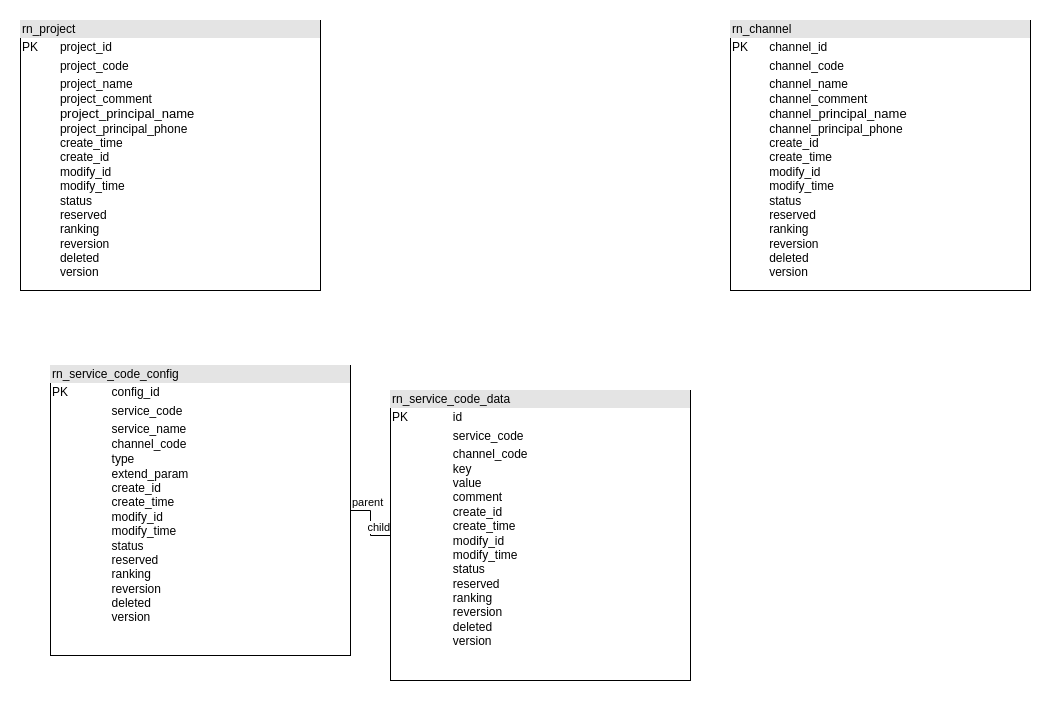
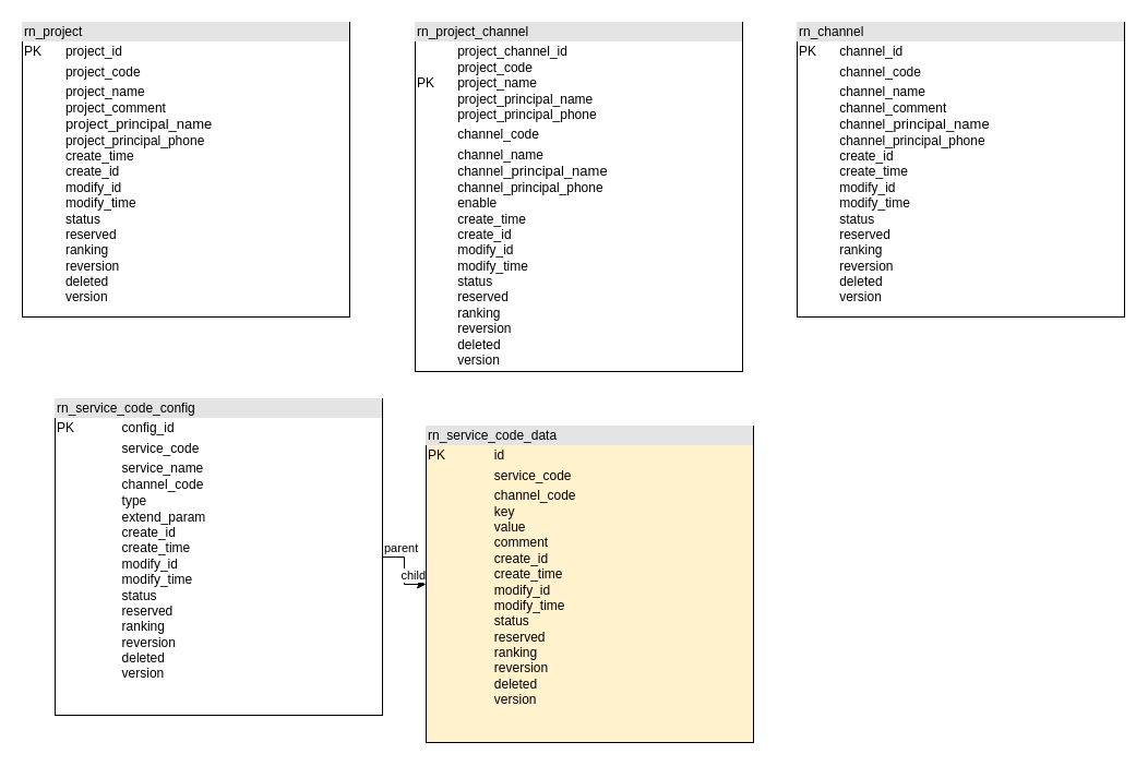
+ <mxCell id="4" value="&lt;div style=&quot;box-sizing:border-box;width:100%;background:#e4e4e4;padding:2px;&quot;&gt;rn_project_channel&lt;br&gt;&lt;/div&gt;&lt;table style=&quot;width:100%;font-size:1em;&quot; cellpadding=&quot;2&quot; cellspacing=&quot;0&quot;&gt;&lt;tbody&gt;&lt;tr&gt;&lt;td&gt;PK&lt;/td&gt;&lt;td&gt;project_channel_id&lt;br&gt;project_code&lt;br&gt;project_name&lt;br&gt;project_principal_name&lt;br&gt;project_principal_phone&lt;br&gt;&lt;/td&gt;&lt;/tr&gt;&lt;tr&gt;&lt;td&gt;&lt;br&gt;&lt;/td&gt;&lt;td&gt;channel_code&lt;/td&gt;&lt;/tr&gt;&lt;tr&gt;&lt;td&gt;&lt;/td&gt;&lt;td&gt;channel_name&lt;br&gt;channel&lt;span style=&quot;font-family: Arial, sans-serif; font-size: 13px; background-color: rgb(255, 255, 255);&quot;&gt;_principal_name&lt;br&gt;&lt;/span&gt;channel_principal_phone&lt;br&gt;enable&lt;br&gt;create_time&lt;br&gt;create_id&lt;br&gt;modify_id&lt;br&gt;modify_time&lt;br&gt;status&lt;br&gt;reserved&lt;br&gt;ranking&lt;br&gt;reversion&lt;br&gt;deleted&lt;br&gt;version&lt;br&gt;&lt;br&gt;&lt;/td&gt;&lt;/tr&gt;&lt;/tbody&gt;&lt;/table&gt;" style="verticalAlign=top;align=left;overflow=fill;html=1;" parent="1" vertex="1"><mxGeometry x="380" y="20" width="300" height="320" as="geometry" /></mxCell>
- <mxCell id="7" value="" style="endArrow=none;html=1;edgeStyle=orthogonalEdgeStyle;rounded=0;fontColor=#000000;exitX=1;exitY=0.5;exitDx=0;exitDy=0;entryX=0;entryY=0.5;entryDx=0;entryDy=0;" edge="1" parent="1" source="5" target="6"><mxGeometry relative="1" as="geometry"><mxPoint x="300" y="520" as="sourcePoint" /><mxPoint x="460" y="520" as="targetPoint" /></mxGeometry></mxCell>
+ <mxCell id="7" value="" style="endArrow=classic;html=1;edgeStyle=orthogonalEdgeStyle;rounded=0;fontColor=#000000;exitX=1;exitY=0.5;exitDx=0;exitDy=0;entryX=0;entryY=0.5;entryDx=0;entryDy=0;" edge="1" parent="1" source="5" target="6"><mxGeometry relative="1" as="geometry"><mxPoint x="300" y="520" as="sourcePoint" /><mxPoint x="460" y="520" as="targetPoint" /></mxGeometry></mxCell>
- <mxCell id="6" value="&lt;div style=&quot;box-sizing:border-box;width:100%;background:#e4e4e4;padding:2px;&quot;&gt;rn_service_code_data&lt;/div&gt;&lt;table style=&quot;width:100%;font-size:1em;&quot; cellpadding=&quot;2&quot; cellspacing=&quot;0&quot;&gt;&lt;tbody&gt;&lt;tr&gt;&lt;td&gt;PK&lt;/td&gt;&lt;td&gt;id&lt;/td&gt;&lt;/tr&gt;&lt;tr&gt;&lt;td&gt;&lt;br&gt;&lt;/td&gt;&lt;td&gt;service_code&lt;/td&gt;&lt;/tr&gt;&lt;tr&gt;&lt;td&gt;&lt;/td&gt;&lt;td&gt;channel_code&lt;br&gt;key&lt;br&gt;value&lt;br&gt;comment&lt;br&gt;create_id&lt;br&gt;create_time&lt;br&gt;modify_id&lt;br&gt;modify_time&lt;br&gt;status&lt;br&gt;reserved&lt;br&gt;ranking&lt;br&gt;reversion&lt;br&gt;deleted&lt;br&gt;version&lt;br&gt;&lt;br&gt;&lt;/td&gt;&lt;/tr&gt;&lt;/tbody&gt;&lt;/table&gt;" style="verticalAlign=top;align=left;overflow=fill;html=1;" parent="1" vertex="1"><mxGeometry x="390" y="390" width="300" height="290" as="geometry" /></mxCell>
+ <mxCell id="6" value="&lt;div style=&quot;box-sizing:border-box;width:100%;background:#e4e4e4;padding:2px;&quot;&gt;rn_service_code_data&lt;/div&gt;&lt;table style=&quot;width:100%;font-size:1em;&quot; cellpadding=&quot;2&quot; cellspacing=&quot;0&quot;&gt;&lt;tbody&gt;&lt;tr&gt;&lt;td&gt;PK&lt;/td&gt;&lt;td&gt;id&lt;/td&gt;&lt;/tr&gt;&lt;tr&gt;&lt;td&gt;&lt;br&gt;&lt;/td&gt;&lt;td&gt;service_code&lt;/td&gt;&lt;/tr&gt;&lt;tr&gt;&lt;td&gt;&lt;/td&gt;&lt;td&gt;channel_code&lt;br&gt;key&lt;br&gt;value&lt;br&gt;comment&lt;br&gt;create_id&lt;br&gt;create_time&lt;br&gt;modify_id&lt;br&gt;modify_time&lt;br&gt;status&lt;br&gt;reserved&lt;br&gt;ranking&lt;br&gt;reversion&lt;br&gt;deleted&lt;br&gt;version&lt;br&gt;&lt;br&gt;&lt;/td&gt;&lt;/tr&gt;&lt;/tbody&gt;&lt;/table&gt;" style="verticalAlign=top;align=left;overflow=fill;html=1;fillColor=#fff2cc;" parent="1" vertex="1"><mxGeometry x="390" y="390" width="300" height="290" as="geometry" /></mxCell>
